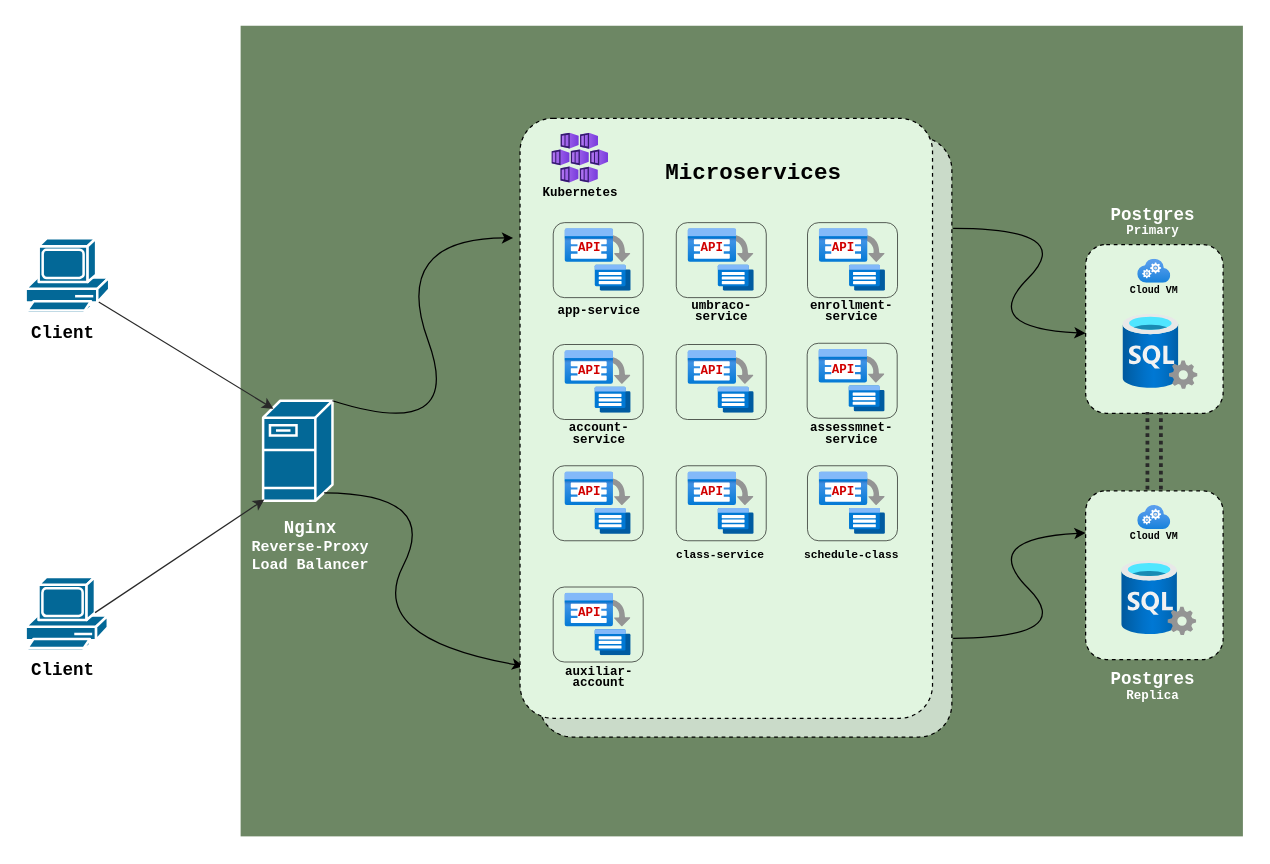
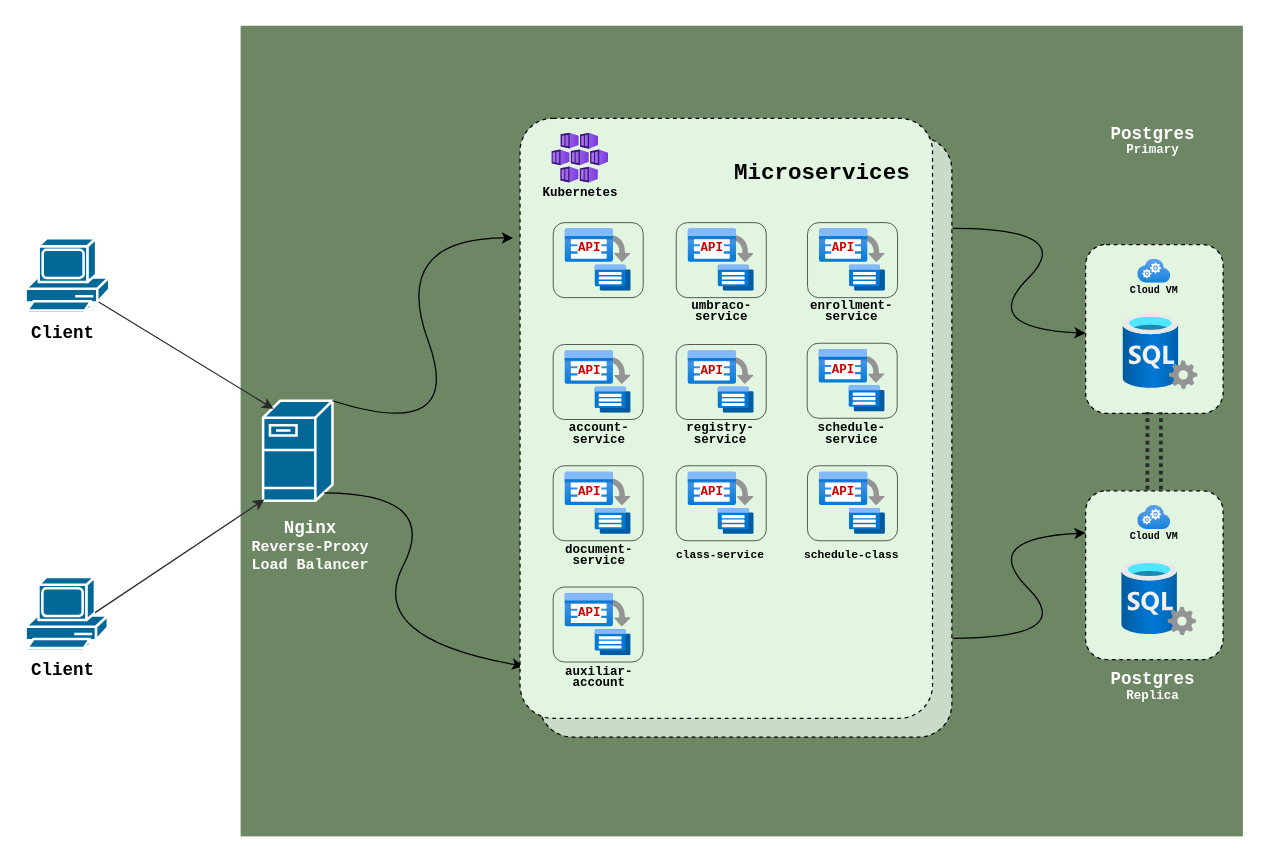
- <mxCell id="33" value="&lt;font style=&quot;font-size: 18px;&quot;&gt;&lt;b style=&quot;font-size: 18px;&quot;&gt;Microservices&lt;/b&gt;&lt;/font&gt;" style="text;html=1;align=center;verticalAlign=middle;whiteSpace=wrap;rounded=0;spacing=0;labelBorderColor=none;labelBackgroundColor=none;fontSize=18;fontFamily=Courier New;" parent="30" vertex="1"><mxGeometry x="113.65" y="28.5" width="156.87" height="31.5" as="geometry" /></mxCell>
+ <mxCell id="33" value="&lt;font style=&quot;font-size: 18px;&quot;&gt;&lt;b style=&quot;font-size: 18px;&quot;&gt;Microservices&lt;/b&gt;&lt;/font&gt;" style="text;html=1;align=center;verticalAlign=middle;whiteSpace=wrap;rounded=0;spacing=0;labelBorderColor=none;labelBackgroundColor=none;fontSize=18;fontFamily=Courier New;" parent="30" vertex="1"><mxGeometry x="168.65" y="28.5" width="156.87" height="31.5" as="geometry" /></mxCell>
- <mxCell id="28" value="&lt;font color=&quot;#ffffff&quot;&gt;&lt;b&gt;Postgres&lt;/b&gt;&lt;/font&gt;&lt;div style=&quot;line-height: 40%;&quot;&gt;&lt;font size=&quot;1&quot; color=&quot;#ffffff&quot;&gt;&lt;b style=&quot;&quot;&gt;Primary&lt;/b&gt;&lt;/font&gt;&lt;/div&gt;" style="text;html=1;align=center;verticalAlign=middle;whiteSpace=wrap;rounded=0;spacing=5;labelBorderColor=none;labelBackgroundColor=none;fontSize=14;fontFamily=Courier New;" vertex="1" parent="1"><mxGeometry x="866" y="154.33" width="112" height="40.67" as="geometry" /></mxCell>
+ <mxCell id="28" value="&lt;font color=&quot;#ffffff&quot;&gt;&lt;b&gt;Postgres&lt;/b&gt;&lt;/font&gt;&lt;div style=&quot;line-height: 40%;&quot;&gt;&lt;font size=&quot;1&quot; color=&quot;#ffffff&quot;&gt;&lt;b style=&quot;&quot;&gt;Primary&lt;/b&gt;&lt;/font&gt;&lt;/div&gt;" style="text;html=1;align=center;verticalAlign=middle;whiteSpace=wrap;rounded=0;spacing=5;labelBorderColor=none;labelBackgroundColor=none;fontSize=14;fontFamily=Courier New;" vertex="1" parent="1"><mxGeometry x="866" y="89.33" width="112" height="40.67" as="geometry" /></mxCell>
- <mxCell id="49" value="&lt;p style=&quot;line-height: 40%;&quot;&gt;&lt;font style=&quot;font-size: 10px;&quot;&gt;app-service&lt;/font&gt;&lt;/p&gt;" style="text;html=1;align=center;verticalAlign=middle;whiteSpace=wrap;rounded=0;spacing=0;labelBorderColor=none;labelBackgroundColor=none;fontSize=9;fontFamily=Courier New;fontStyle=1" parent="44" vertex="1"><mxGeometry y="55" width="75.52" height="23" as="geometry" /></mxCell>
+ <mxCell id="73" value="&lt;p style=&quot;line-height: 90%;&quot;&gt;&lt;font style=&quot;font-size: 10px;&quot;&gt;registry-service&lt;/font&gt;&lt;/p&gt;" style="text;html=1;align=center;verticalAlign=middle;whiteSpace=wrap;rounded=0;spacing=0;labelBorderColor=none;labelBackgroundColor=none;fontSize=9;fontFamily=Courier New;fontStyle=1" parent="68" vertex="1"><mxGeometry y="55" width="80" height="23" as="geometry" /></mxCell>
- <mxCell id="75" value="&lt;p style=&quot;line-height: 90%;&quot;&gt;&lt;font style=&quot;font-size: 10px;&quot;&gt;assessmnet-service&lt;/font&gt;&lt;/p&gt;" style="text;html=1;align=center;verticalAlign=middle;whiteSpace=wrap;rounded=0;spacing=0;labelBorderColor=none;labelBackgroundColor=none;fontSize=9;fontFamily=Courier New;fontStyle=1" parent="74" vertex="1"><mxGeometry y="61" width="90" height="23" as="geometry" /></mxCell>
+ <mxCell id="75" value="&lt;p style=&quot;line-height: 90%;&quot;&gt;&lt;font style=&quot;font-size: 10px;&quot;&gt;schedule-service&lt;/font&gt;&lt;/p&gt;" style="text;html=1;align=center;verticalAlign=middle;whiteSpace=wrap;rounded=0;spacing=0;labelBorderColor=none;labelBackgroundColor=none;fontSize=9;fontFamily=Courier New;fontStyle=1" parent="74" vertex="1"><mxGeometry y="61" width="90" height="23" as="geometry" /></mxCell>
+ <mxCell id="85" value="&lt;p style=&quot;line-height: 90%;&quot;&gt;&lt;font style=&quot;font-size: 10px;&quot;&gt;document-service&lt;/font&gt;&lt;/p&gt;" style="text;html=1;align=center;verticalAlign=middle;whiteSpace=wrap;rounded=0;spacing=0;labelBorderColor=none;labelBackgroundColor=none;fontSize=9;fontFamily=Courier New;fontStyle=1" parent="80" vertex="1"><mxGeometry y="55" width="80" height="23" as="geometry" /></mxCell>
